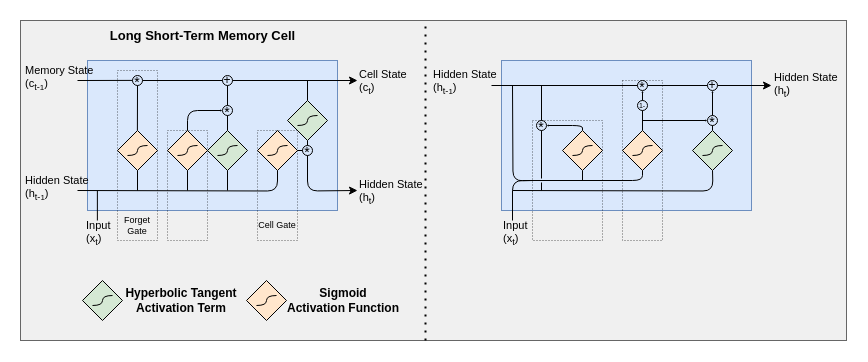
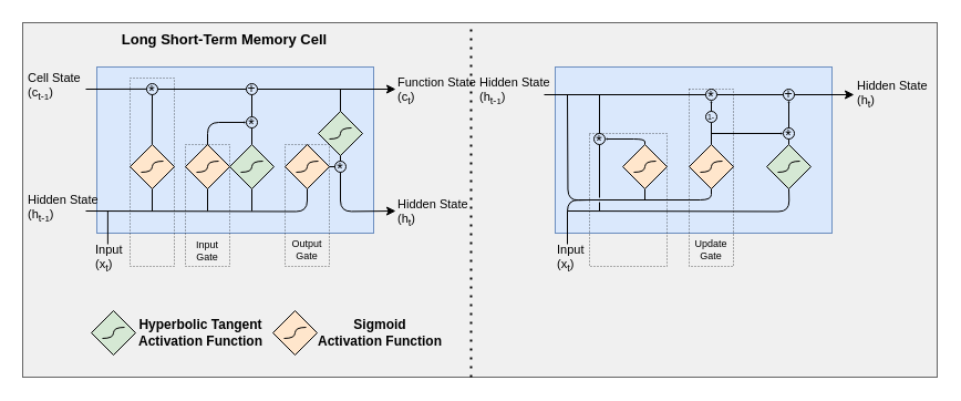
- <mxCell id="51" value="&lt;div&gt;&lt;font style=&quot;font-size: 11px&quot;&gt;Memory State&lt;/font&gt;&lt;/div&gt;&lt;div&gt;&lt;font style=&quot;font-size: 11px&quot;&gt; (c&lt;sub&gt;t-&lt;font style=&quot;font-size: 8px&quot;&gt;1&lt;/font&gt;&lt;/sub&gt;)&lt;/font&gt;&lt;/div&gt;" style="text;html=1;strokeColor=none;fillColor=none;align=left;verticalAlign=middle;whiteSpace=wrap;rounded=0;dashed=1;dashPattern=1 2;fontSize=9;opacity=60;fontStyle=0" vertex="1" parent="1"><mxGeometry x="23" y="60" width="80" height="36" as="geometry" /></mxCell>
+ <mxCell id="51" value="&lt;div&gt;&lt;font style=&quot;font-size: 11px&quot;&gt;Cell State&lt;/font&gt;&lt;/div&gt;&lt;div&gt;&lt;font style=&quot;font-size: 11px&quot;&gt; (c&lt;sub&gt;t-&lt;font style=&quot;font-size: 8px&quot;&gt;1&lt;/font&gt;&lt;/sub&gt;)&lt;/font&gt;&lt;/div&gt;" style="text;html=1;strokeColor=none;fillColor=none;align=left;verticalAlign=middle;whiteSpace=wrap;rounded=0;dashed=1;dashPattern=1 2;fontSize=9;opacity=60;fontStyle=0" vertex="1" parent="1"><mxGeometry x="23" y="60" width="80" height="36" as="geometry" /></mxCell>
- <mxCell id="49" value="&lt;div&gt;&lt;font style=&quot;font-size: 11px&quot;&gt;Cell State&lt;/font&gt;&lt;/div&gt;&lt;div&gt;&lt;font style=&quot;font-size: 11px&quot;&gt; (c&lt;sub&gt;t&lt;/sub&gt;)&lt;/font&gt;&lt;/div&gt;" style="text;html=1;strokeColor=none;fillColor=none;align=left;verticalAlign=middle;whiteSpace=wrap;rounded=0;dashed=1;dashPattern=1 2;fontSize=9;opacity=60;fontStyle=0" vertex="1" parent="1"><mxGeometry x="357" y="64" width="80" height="36" as="geometry" /></mxCell>
+ <mxCell id="49" value="&lt;div&gt;&lt;font style=&quot;font-size: 11px&quot;&gt;Function State&lt;/font&gt;&lt;/div&gt;&lt;div&gt;&lt;font style=&quot;font-size: 11px&quot;&gt; (c&lt;sub&gt;t&lt;/sub&gt;)&lt;/font&gt;&lt;/div&gt;" style="text;html=1;strokeColor=none;fillColor=none;align=left;verticalAlign=middle;whiteSpace=wrap;rounded=0;dashed=1;dashPattern=1 2;fontSize=9;opacity=60;fontStyle=0" vertex="1" parent="1"><mxGeometry x="357" y="64" width="80" height="36" as="geometry" /></mxCell>
- <mxCell id="45" value="&lt;font style=&quot;font-size: 9px;&quot;&gt;Forget Gate&lt;/font&gt;" style="text;html=1;strokeColor=none;fillColor=none;align=center;verticalAlign=middle;whiteSpace=wrap;rounded=0;dashed=1;dashPattern=1 2;fontSize=9;opacity=60;" vertex="1" parent="1"><mxGeometry x="117" y="215" width="40" height="20" as="geometry" /></mxCell>
- <mxCell id="47" value="&lt;font style=&quot;font-size: 9px&quot;&gt;Cell Gate&lt;/font&gt;" style="text;html=1;strokeColor=none;fillColor=none;align=center;verticalAlign=middle;whiteSpace=wrap;rounded=0;dashed=1;dashPattern=1 2;fontSize=9;opacity=60;" vertex="1" parent="1"><mxGeometry x="257" y="215" width="40" height="20" as="geometry" /></mxCell>
+ <mxCell id="47" value="&lt;font style=&quot;font-size: 9px&quot;&gt;Output Gate&lt;/font&gt;" style="text;html=1;strokeColor=none;fillColor=none;align=center;verticalAlign=middle;whiteSpace=wrap;rounded=0;dashed=1;dashPattern=1 2;fontSize=9;opacity=60;" vertex="1" parent="1"><mxGeometry x="257" y="215" width="40" height="20" as="geometry" /></mxCell>
+ <mxCell id="80" value="&lt;font style=&quot;font-size: 9px&quot;&gt;Update Gate&lt;/font&gt;" style="text;html=1;strokeColor=none;fillColor=none;align=center;verticalAlign=middle;whiteSpace=wrap;rounded=0;dashed=1;dashPattern=1 2;fontSize=9;opacity=60;" vertex="1" parent="1"><mxGeometry x="622" y="215" width="40" height="20" as="geometry" /></mxCell>
+ <mxCell id="19" value="&lt;font style=&quot;font-size: 9px&quot;&gt;Input Gate&lt;/font&gt;" style="text;html=1;strokeColor=none;fillColor=none;align=center;verticalAlign=middle;whiteSpace=wrap;rounded=0;dashed=1;dashPattern=1 2;fontSize=9;opacity=60;" vertex="1" parent="15"><mxGeometry y="86" width="40" height="20" as="geometry" /></mxCell>
- <mxCell id="86" value="Hyperbolic Tangent Activation Term" style="text;html=1;strokeColor=none;fillColor=none;align=center;verticalAlign=middle;whiteSpace=wrap;rounded=0;dashed=1;dashPattern=1 2;fontSize=12;opacity=60;fontStyle=1" vertex="1" parent="1"><mxGeometry x="122" y="275" width="118" height="50" as="geometry" /></mxCell>
+ <mxCell id="86" value="Hyperbolic Tangent Activation Function" style="text;html=1;strokeColor=none;fillColor=none;align=center;verticalAlign=middle;whiteSpace=wrap;rounded=0;dashed=1;dashPattern=1 2;fontSize=12;opacity=60;fontStyle=1" vertex="1" parent="1"><mxGeometry x="122" y="275" width="118" height="50" as="geometry" /></mxCell>
